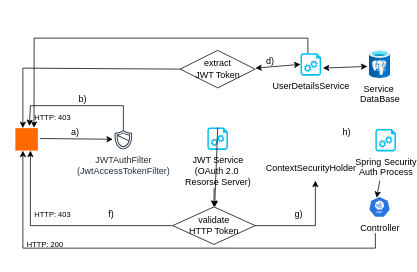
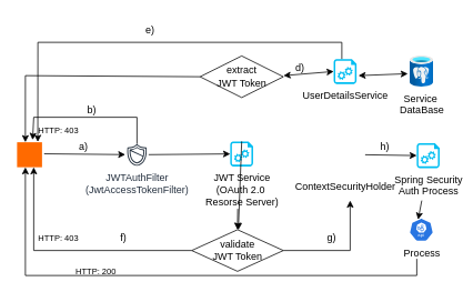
+ <mxCell id="32" value="e)" style="text;html=1;align=center;verticalAlign=middle;whiteSpace=wrap;rounded=0;" parent="1" vertex="1"><mxGeometry x="150" y="20" width="60" height="30" as="geometry" /></mxCell>
+ <mxCell id="13" value="" style="endArrow=classic;html=1;rounded=0;entryX=0;entryY=0.5;entryDx=0;entryDy=0;entryPerimeter=0;" parent="1" source="3" target="4" edge="1"><mxGeometry width="50" height="50" relative="1" as="geometry"><mxPoint x="150" y="340" as="sourcePoint" /><mxPoint x="200" y="290" as="targetPoint" /></mxGeometry></mxCell>
+ <mxCell id="19" value="" style="endArrow=classic;html=1;rounded=0;exitX=1;exitY=0.5;exitDx=0;exitDy=0;entryX=0;entryY=0.5;entryDx=0;entryDy=0;entryPerimeter=0;" parent="1" source="7" edge="1" target="10"><mxGeometry width="50" height="50" relative="1" as="geometry"><mxPoint x="450" y="200" as="sourcePoint" /><mxPoint x="530" y="190" as="targetPoint" /></mxGeometry></mxCell>
- <mxCell id="11" value="Controller" style="aspect=fixed;sketch=0;html=1;dashed=0;whitespace=wrap;verticalLabelPosition=bottom;verticalAlign=top;fillColor=#2875E2;strokeColor=#ffffff;points=[[0.005,0.63,0],[0.1,0.2,0],[0.9,0.2,0],[0.5,0,0],[0.995,0.63,0],[0.72,0.99,0],[0.5,1,0],[0.28,0.99,0]];shape=mxgraph.kubernetes.icon2;kubernetesLabel=1;prIcon=api" parent="1" vertex="1"><mxGeometry x="491" y="261" width="29" height="27.84" as="geometry" /></mxCell>
+ <mxCell id="11" value="Process" style="aspect=fixed;sketch=0;html=1;dashed=0;whitespace=wrap;verticalLabelPosition=bottom;verticalAlign=top;fillColor=#2875E2;strokeColor=#ffffff;points=[[0.005,0.63,0],[0.1,0.2,0],[0.9,0.2,0],[0.5,0,0],[0.995,0.63,0],[0.72,0.99,0],[0.5,1,0],[0.28,0.99,0]];shape=mxgraph.kubernetes.icon2;kubernetesLabel=1;prIcon=api" parent="1" vertex="1"><mxGeometry x="491" y="261" width="29" height="27.84" as="geometry" /></mxCell>
- <mxCell id="6" value="validate&lt;div&gt;HTTP Token&lt;/div&gt;" style="rhombus;whiteSpace=wrap;html=1;fillColor=none;" parent="1" vertex="1"><mxGeometry x="229.75" y="275" width="110" height="50" as="geometry" /></mxCell>
+ <mxCell id="6" value="validate&lt;div&gt;JWT Token&lt;/div&gt;" style="rhombus;whiteSpace=wrap;html=1;fillColor=none;" parent="1" vertex="1"><mxGeometry x="229.75" y="275" width="110" height="50" as="geometry" /></mxCell>
- <mxCell id="28" value="&lt;font style=&quot;font-size: 10px;&quot;&gt;HTTP: 200&lt;/font&gt;" style="text;html=1;align=center;verticalAlign=middle;whiteSpace=wrap;rounded=0;" parent="1" vertex="1"><mxGeometry x="30" y="310" width="60" height="30" as="geometry" /></mxCell>
+ <mxCell id="28" value="&lt;font style=&quot;font-size: 10px;&quot;&gt;HTTP: 200&lt;/font&gt;" style="text;html=1;align=center;verticalAlign=middle;whiteSpace=wrap;rounded=0;" parent="1" vertex="1"><mxGeometry x="85" y="310" width="60" height="30" as="geometry" /></mxCell>
